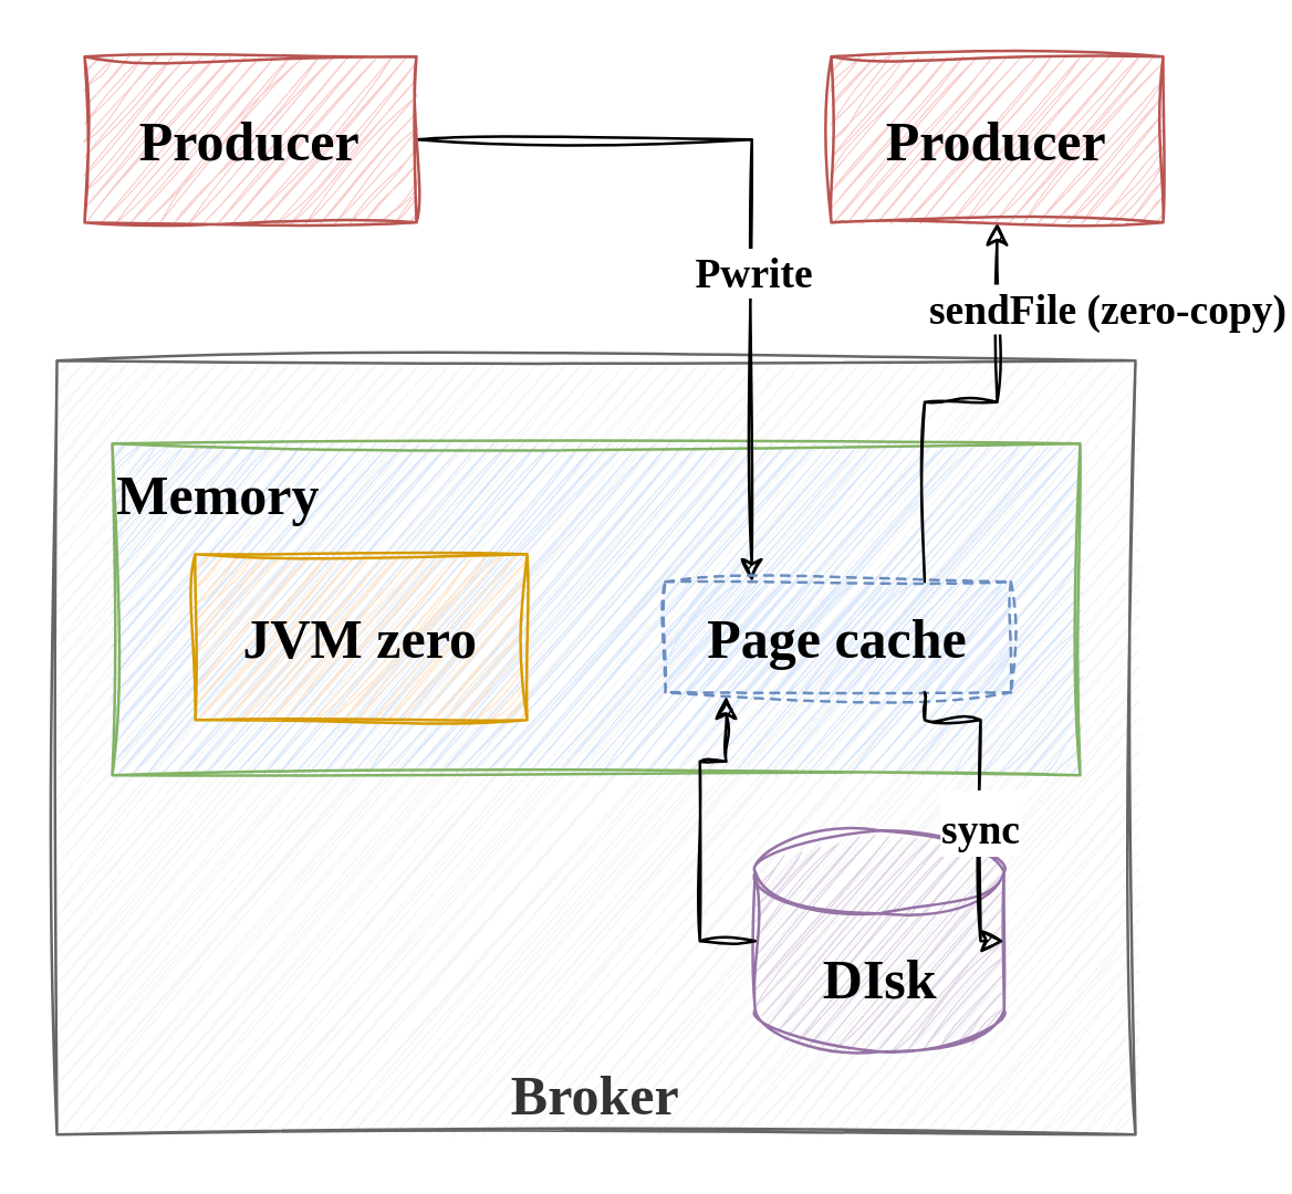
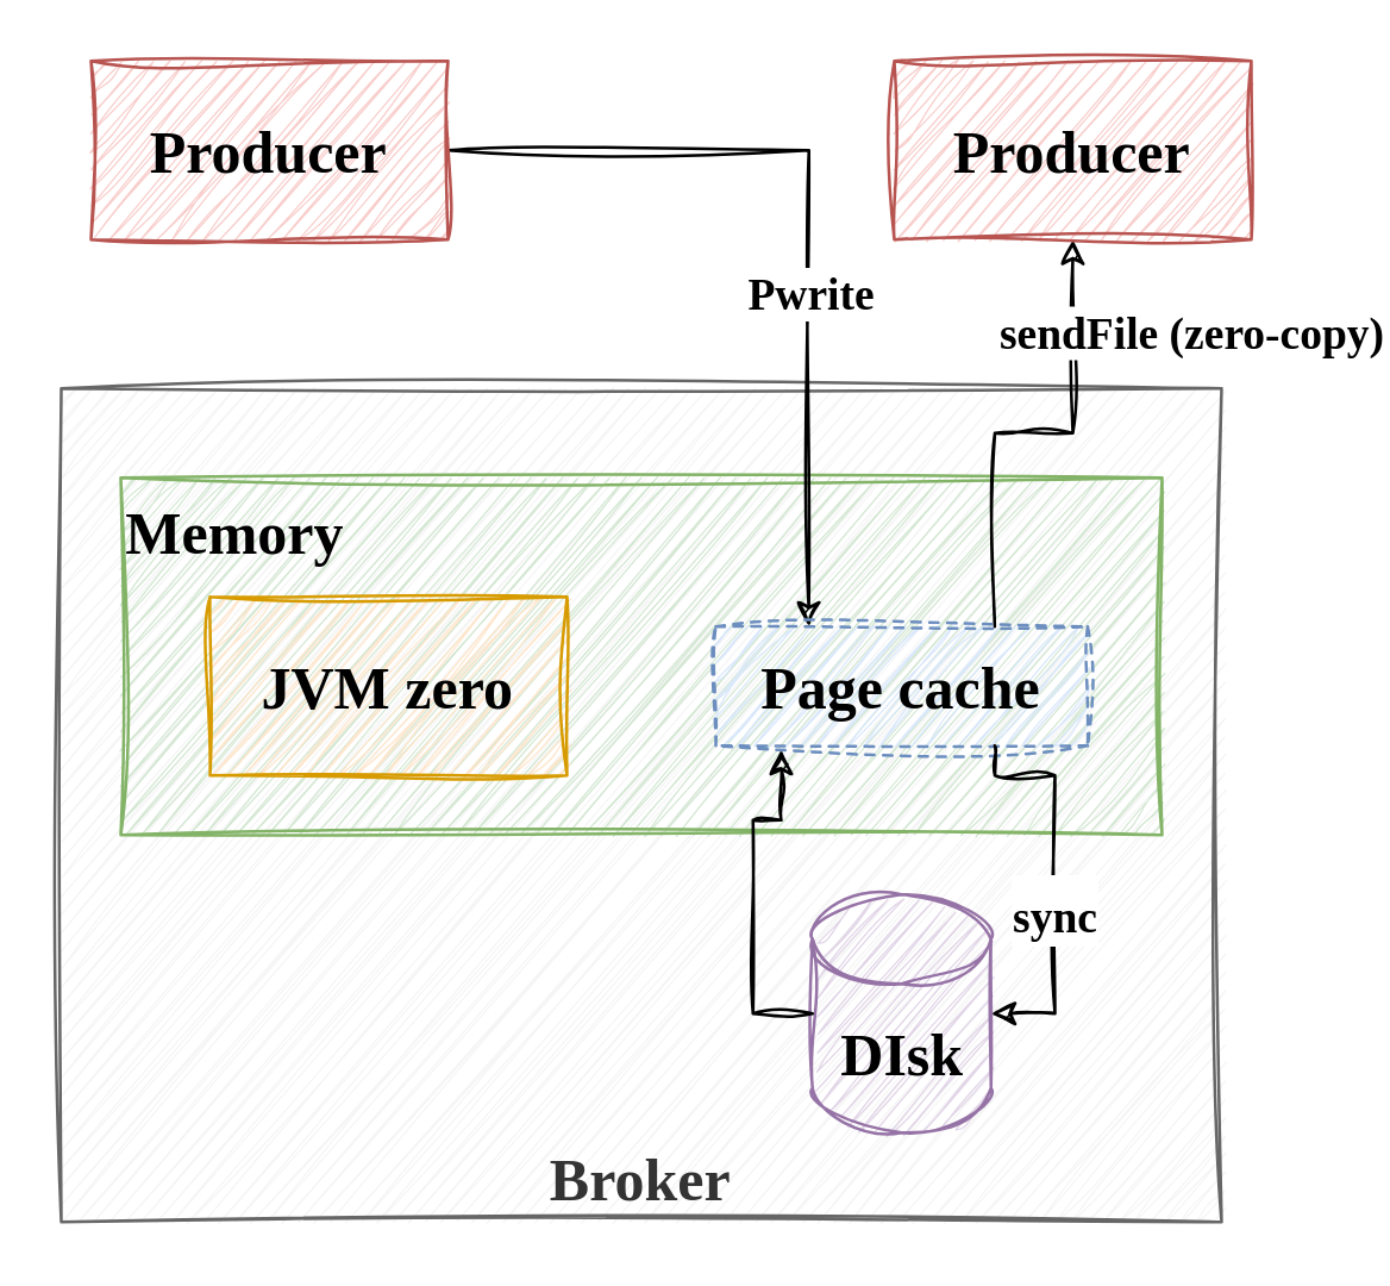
- <mxCell id="3" value="&lt;b&gt;Memory&lt;/b&gt;" style="rounded=0;whiteSpace=wrap;html=1;sketch=1;hachureGap=4;jiggle=2;curveFitting=1;fontFamily=Architects Daughter;fontSource=https%3A%2F%2Ffonts.googleapis.com%2Fcss%3Ffamily%3DArchitects%2BDaughter;fontSize=20;fillColor=#dae8fc;strokeColor=#82b366;verticalAlign=top;align=left;" vertex="1" parent="1"><mxGeometry x="40" y="160" width="350" height="120" as="geometry" /></mxCell>
+ <mxCell id="3" value="&lt;b&gt;Memory&lt;/b&gt;" style="rounded=0;whiteSpace=wrap;html=1;sketch=1;hachureGap=4;jiggle=2;curveFitting=1;fontFamily=Architects Daughter;fontSource=https%3A%2F%2Ffonts.googleapis.com%2Fcss%3Ffamily%3DArchitects%2BDaughter;fontSize=20;fillColor=#d5e8d4;strokeColor=#82b366;verticalAlign=top;align=left;" vertex="1" parent="1"><mxGeometry x="40" y="160" width="350" height="120" as="geometry" /></mxCell>
- <mxCell id="10" value="&lt;b&gt;DIsk&lt;/b&gt;" style="shape=cylinder3;whiteSpace=wrap;html=1;boundedLbl=1;backgroundOutline=1;size=15;sketch=1;hachureGap=4;jiggle=2;curveFitting=1;fontFamily=Architects Daughter;fontSource=https%3A%2F%2Ffonts.googleapis.com%2Fcss%3Ffamily%3DArchitects%2BDaughter;fontSize=20;fillColor=#e1d5e7;strokeColor=#9673a6;" vertex="1" parent="1"><mxGeometry x="272.5" y="300" width="90" height="80" as="geometry" /></mxCell>
+ <mxCell id="10" value="&lt;b&gt;DIsk&lt;/b&gt;" style="shape=cylinder3;whiteSpace=wrap;html=1;boundedLbl=1;backgroundOutline=1;size=15;sketch=1;hachureGap=4;jiggle=2;curveFitting=1;fontFamily=Architects Daughter;fontSource=https%3A%2F%2Ffonts.googleapis.com%2Fcss%3Ffamily%3DArchitects%2BDaughter;fontSize=20;fillColor=#e1d5e7;strokeColor=#9673a6;" vertex="1" parent="1"><mxGeometry x="272.5" y="300" width="60" height="80" as="geometry" /></mxCell>
